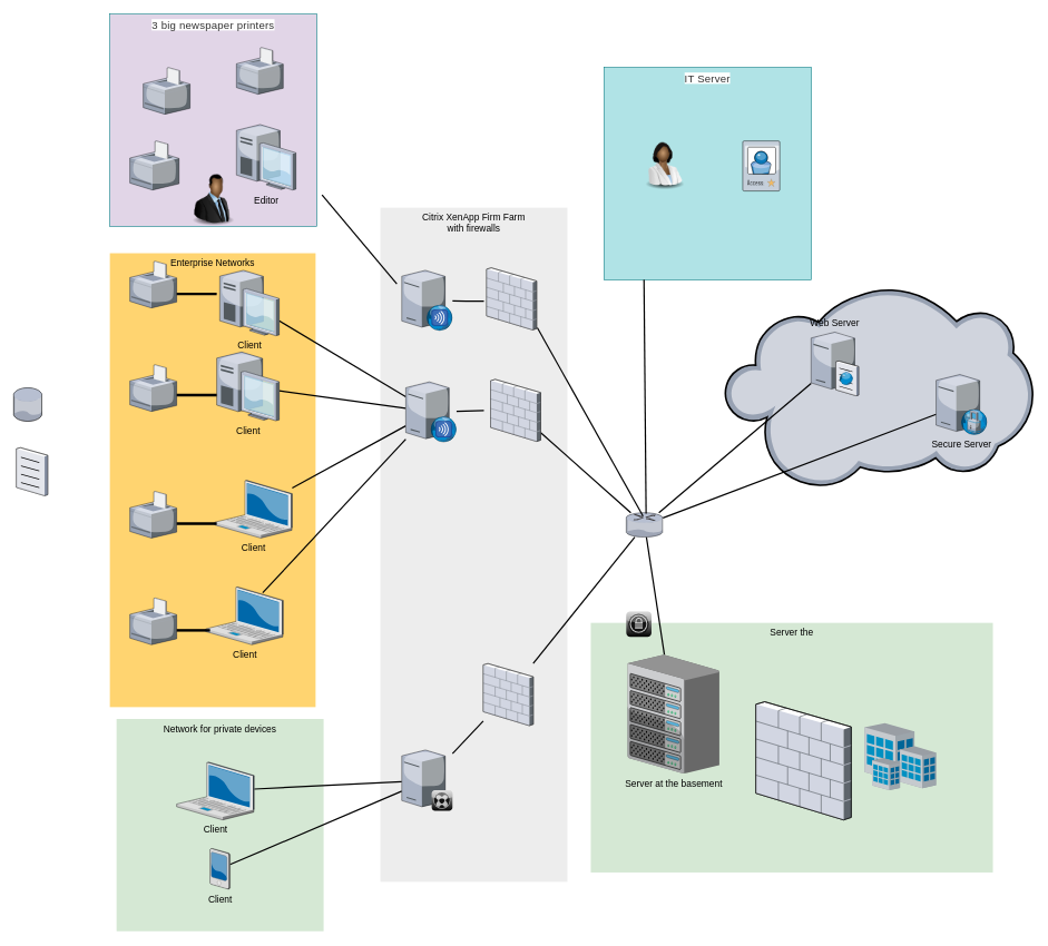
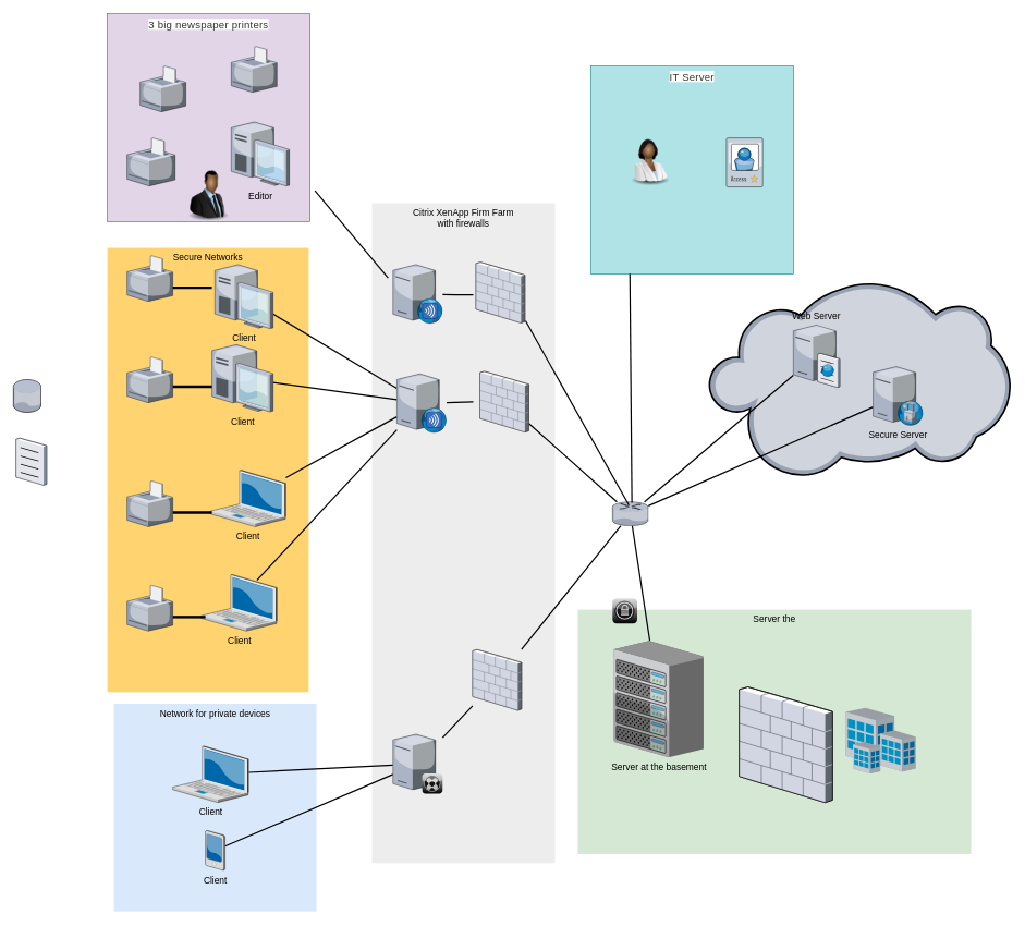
- <mxCell id="7" value="Enterprise Networks" style="whiteSpace=wrap;html=1;fillColor=#FFD470;gradientColor=none;fontSize=14;strokeColor=none;verticalAlign=top;" parent="1" vertex="1"><mxGeometry x="164" y="378.25" width="308" height="680" as="geometry" /></mxCell>
+ <mxCell id="7" value="Secure Networks" style="whiteSpace=wrap;html=1;fillColor=#FFD470;gradientColor=none;fontSize=14;strokeColor=none;verticalAlign=top;" parent="1" vertex="1"><mxGeometry x="164" y="378.25" width="308" height="680" as="geometry" /></mxCell>
- <mxCell id="30" value="Secure Server" style="verticalLabelPosition=bottom;aspect=fixed;html=1;verticalAlign=top;strokeColor=none;shape=mxgraph.citrix.proxy_server;fillColor=#66B2FF;gradientColor=#0066CC;fontSize=14;" parent="1" vertex="1"><mxGeometry x="1401" y="560" width="76.5" height="90" as="geometry" /></mxCell>
+ <mxCell id="30" value="Secure Server" style="verticalLabelPosition=bottom;aspect=fixed;html=1;verticalAlign=top;strokeColor=none;shape=mxgraph.citrix.proxy_server;fillColor=#66B2FF;gradientColor=#0066CC;fontSize=14;" parent="1" vertex="1"><mxGeometry x="1336" y="560" width="76.5" height="90" as="geometry" /></mxCell>
- <mxCell id="6" value="Network for private devices" style="whiteSpace=wrap;html=1;fillColor=#d5e8d4;fontSize=14;strokeColor=none;verticalAlign=top;" parent="1" vertex="1"><mxGeometry x="174" y="1076" width="310" height="318" as="geometry" /></mxCell>
+ <mxCell id="6" value="Network for private devices" style="whiteSpace=wrap;html=1;fillColor=#dae8fc;fontSize=14;strokeColor=none;verticalAlign=top;" parent="1" vertex="1"><mxGeometry x="174" y="1076" width="310" height="318" as="geometry" /></mxCell>
